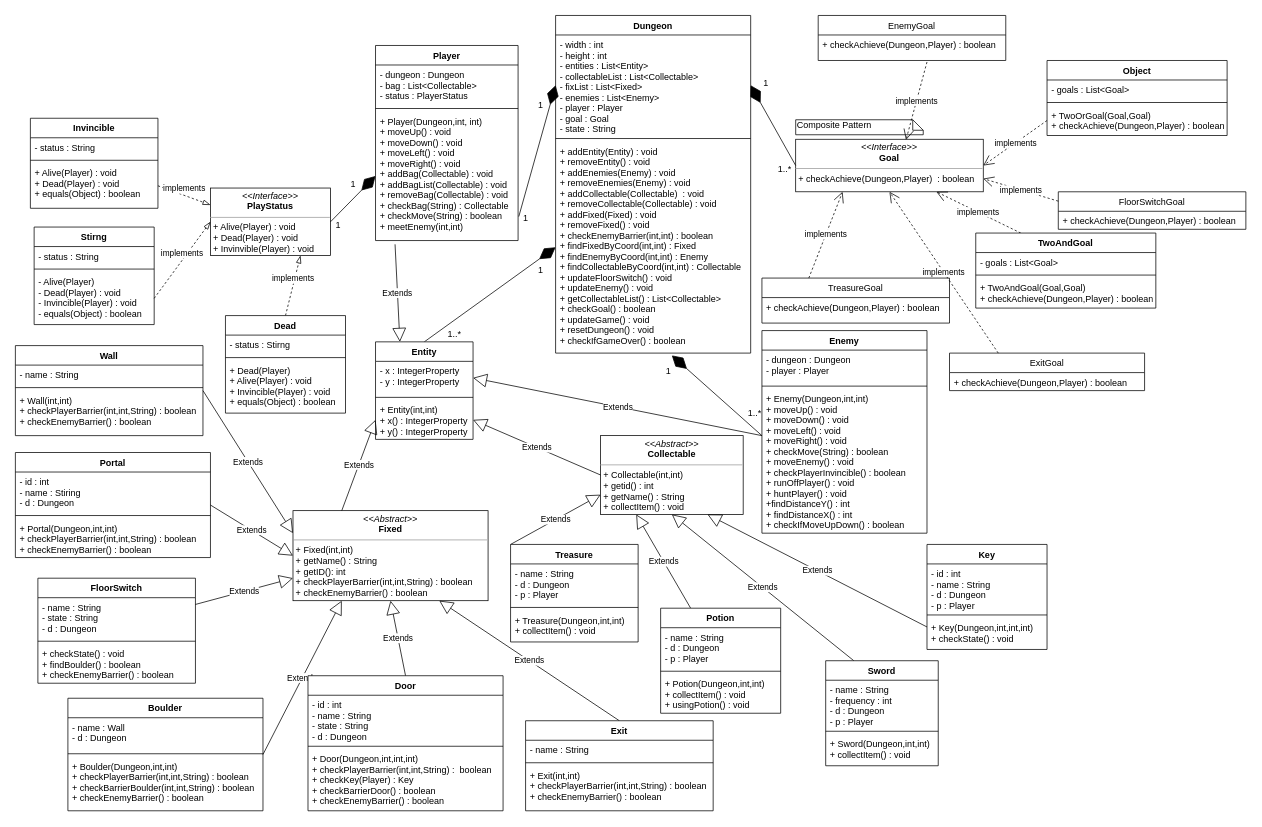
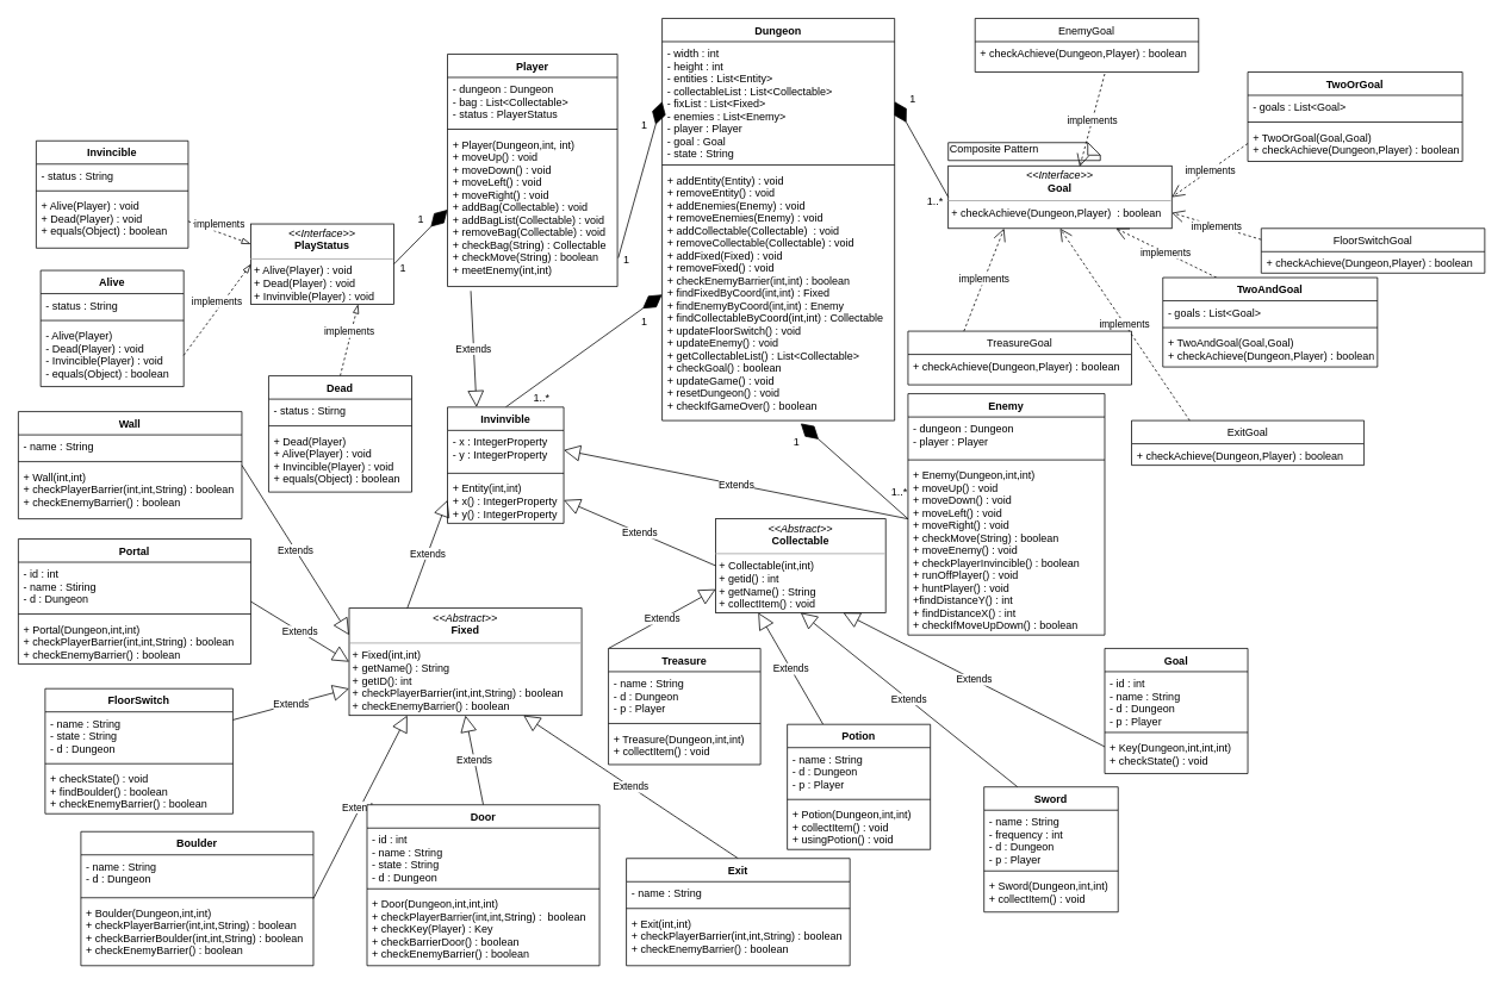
- <mxCell id="109" value="Object" style="swimlane;fontStyle=1;align=center;verticalAlign=top;childLayout=stackLayout;horizontal=1;startSize=26;horizontalStack=0;resizeParent=1;resizeParentMax=0;resizeLast=0;collapsible=1;marginBottom=0;" parent="1" vertex="1"><mxGeometry x="1395" y="80" width="240" height="100" as="geometry"><mxRectangle x="1610" y="60" width="110" height="26" as="alternateBounds" /></mxGeometry></mxCell>
+ <mxCell id="109" value="TwoOrGoal" style="swimlane;fontStyle=1;align=center;verticalAlign=top;childLayout=stackLayout;horizontal=1;startSize=26;horizontalStack=0;resizeParent=1;resizeParentMax=0;resizeLast=0;collapsible=1;marginBottom=0;" parent="1" vertex="1"><mxGeometry x="1395" y="80" width="240" height="100" as="geometry"><mxRectangle x="1610" y="60" width="110" height="26" as="alternateBounds" /></mxGeometry></mxCell>
- <mxCell id="79" value="Stirng" style="swimlane;fontStyle=1;align=center;verticalAlign=top;childLayout=stackLayout;horizontal=1;startSize=26;horizontalStack=0;resizeParent=1;resizeParentMax=0;resizeLast=0;collapsible=1;marginBottom=0;" parent="1" vertex="1"><mxGeometry x="45" y="302" width="160" height="130" as="geometry"><mxRectangle y="172" width="60" height="26" as="alternateBounds" /></mxGeometry></mxCell>
+ <mxCell id="79" value="Alive" style="swimlane;fontStyle=1;align=center;verticalAlign=top;childLayout=stackLayout;horizontal=1;startSize=26;horizontalStack=0;resizeParent=1;resizeParentMax=0;resizeLast=0;collapsible=1;marginBottom=0;" parent="1" vertex="1"><mxGeometry x="45" y="302" width="160" height="130" as="geometry"><mxRectangle y="172" width="60" height="26" as="alternateBounds" /></mxGeometry></mxCell>
- <mxCell id="87" value="Entity" style="swimlane;fontStyle=1;align=center;verticalAlign=top;childLayout=stackLayout;horizontal=1;startSize=26;horizontalStack=0;resizeParent=1;resizeParentMax=0;resizeLast=0;collapsible=1;marginBottom=0;" parent="1" vertex="1"><mxGeometry x="500" y="455" width="130" height="130" as="geometry"><mxRectangle x="690" y="471" width="70" height="26" as="alternateBounds" /></mxGeometry></mxCell>
+ <mxCell id="87" value="Invinvible" style="swimlane;fontStyle=1;align=center;verticalAlign=top;childLayout=stackLayout;horizontal=1;startSize=26;horizontalStack=0;resizeParent=1;resizeParentMax=0;resizeLast=0;collapsible=1;marginBottom=0;" parent="1" vertex="1"><mxGeometry x="500" y="455" width="130" height="130" as="geometry"><mxRectangle x="690" y="471" width="70" height="26" as="alternateBounds" /></mxGeometry></mxCell>
- <mxCell id="113" value="Key" style="swimlane;fontStyle=1;align=center;verticalAlign=top;childLayout=stackLayout;horizontal=1;startSize=26;horizontalStack=0;resizeParent=1;resizeParentMax=0;resizeLast=0;collapsible=1;marginBottom=0;" vertex="1" parent="1"><mxGeometry x="1235" y="725" width="160" height="140" as="geometry" /></mxCell>
+ <mxCell id="113" value="Goal" style="swimlane;fontStyle=1;align=center;verticalAlign=top;childLayout=stackLayout;horizontal=1;startSize=26;horizontalStack=0;resizeParent=1;resizeParentMax=0;resizeLast=0;collapsible=1;marginBottom=0;" vertex="1" parent="1"><mxGeometry x="1235" y="725" width="160" height="140" as="geometry" /></mxCell>
- <mxCell id="54" value="- name : Wall&#10;- d : Dungeon" style="text;strokeColor=none;fillColor=none;align=left;verticalAlign=top;spacingLeft=4;spacingRight=4;overflow=hidden;rotatable=0;points=[[0,0.5],[1,0.5]];portConstraint=eastwest;" parent="53" vertex="1"><mxGeometry y="26" width="260" height="44" as="geometry" /></mxCell>
+ <mxCell id="54" value="- name : String&#10;- d : Dungeon" style="text;strokeColor=none;fillColor=none;align=left;verticalAlign=top;spacingLeft=4;spacingRight=4;overflow=hidden;rotatable=0;points=[[0,0.5],[1,0.5]];portConstraint=eastwest;" parent="53" vertex="1"><mxGeometry y="26" width="260" height="44" as="geometry" /></mxCell>
